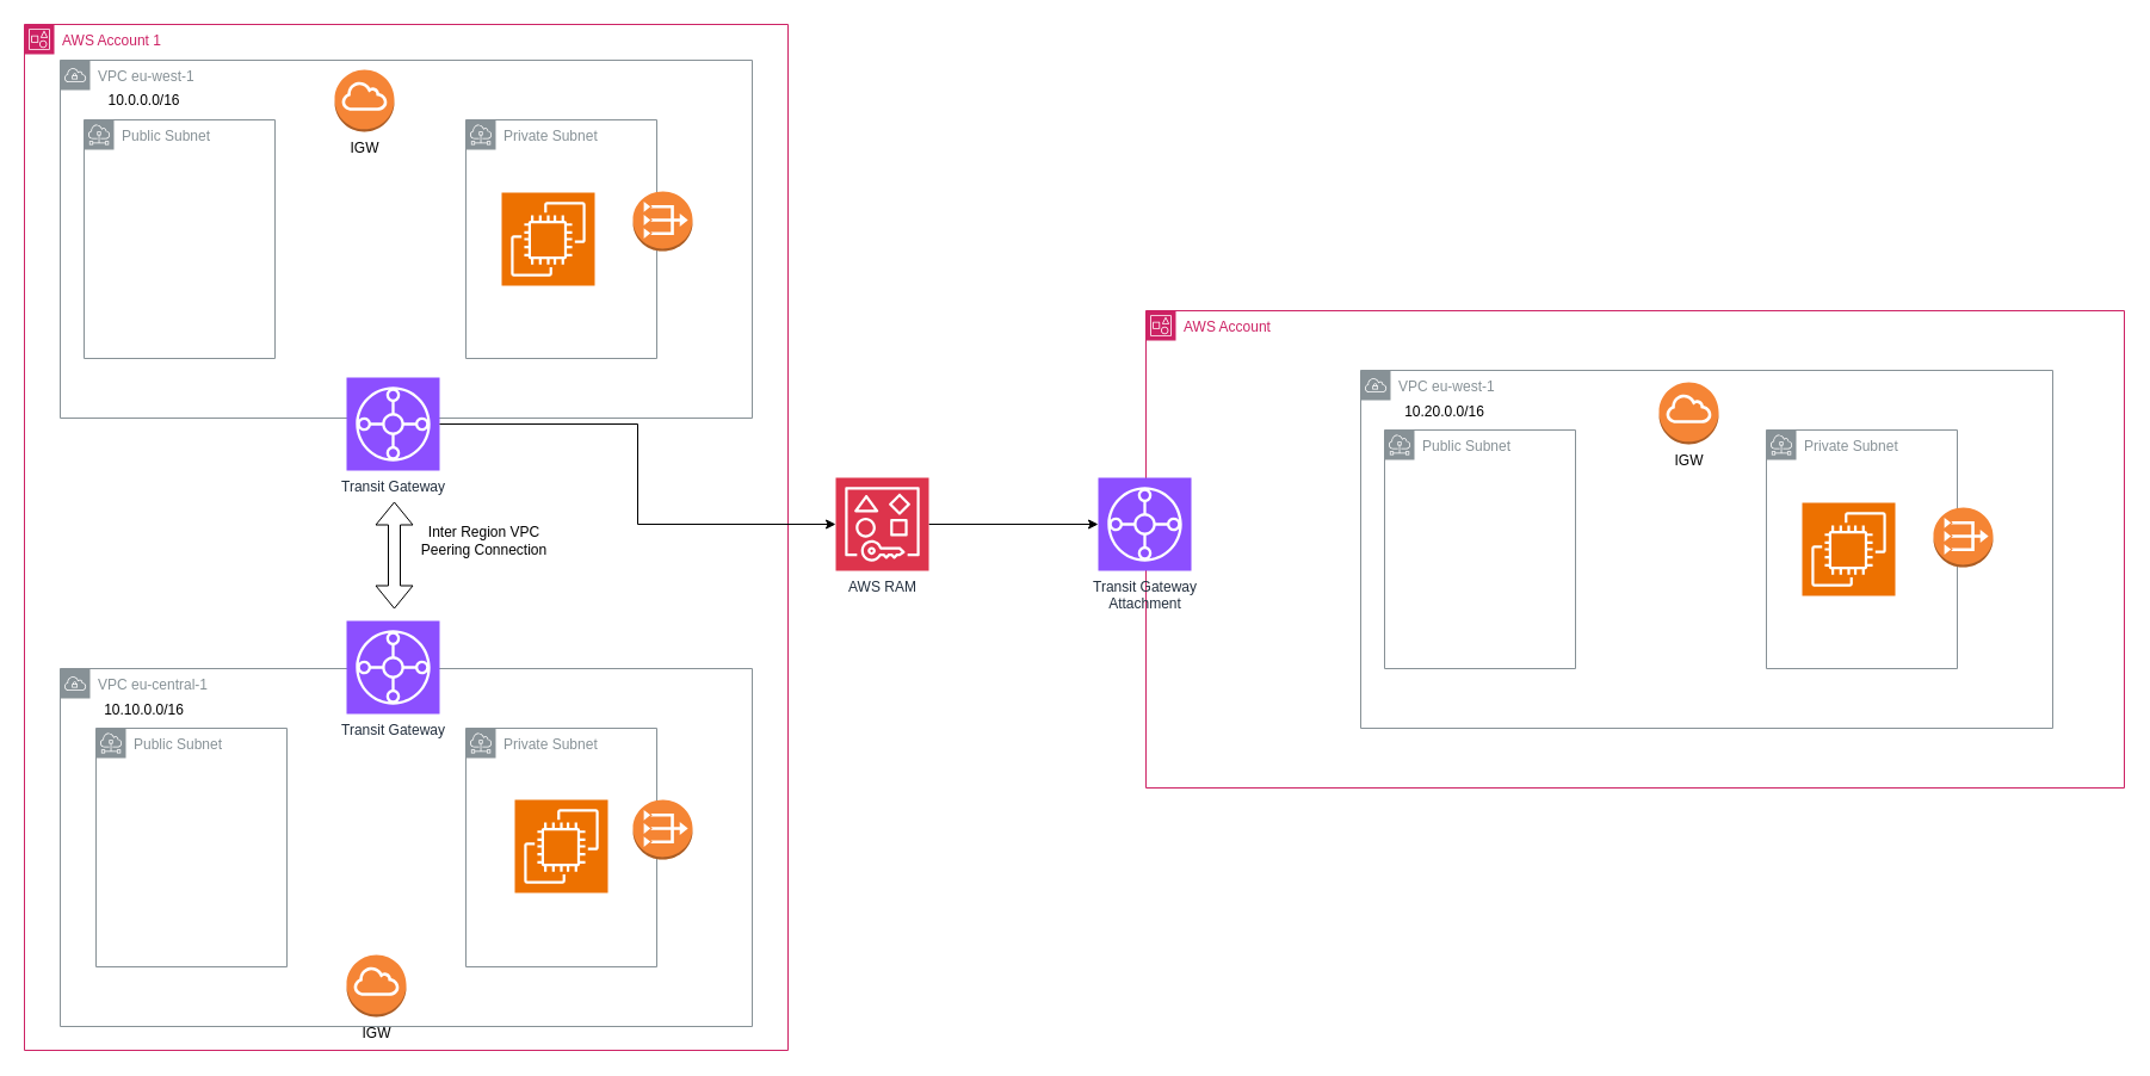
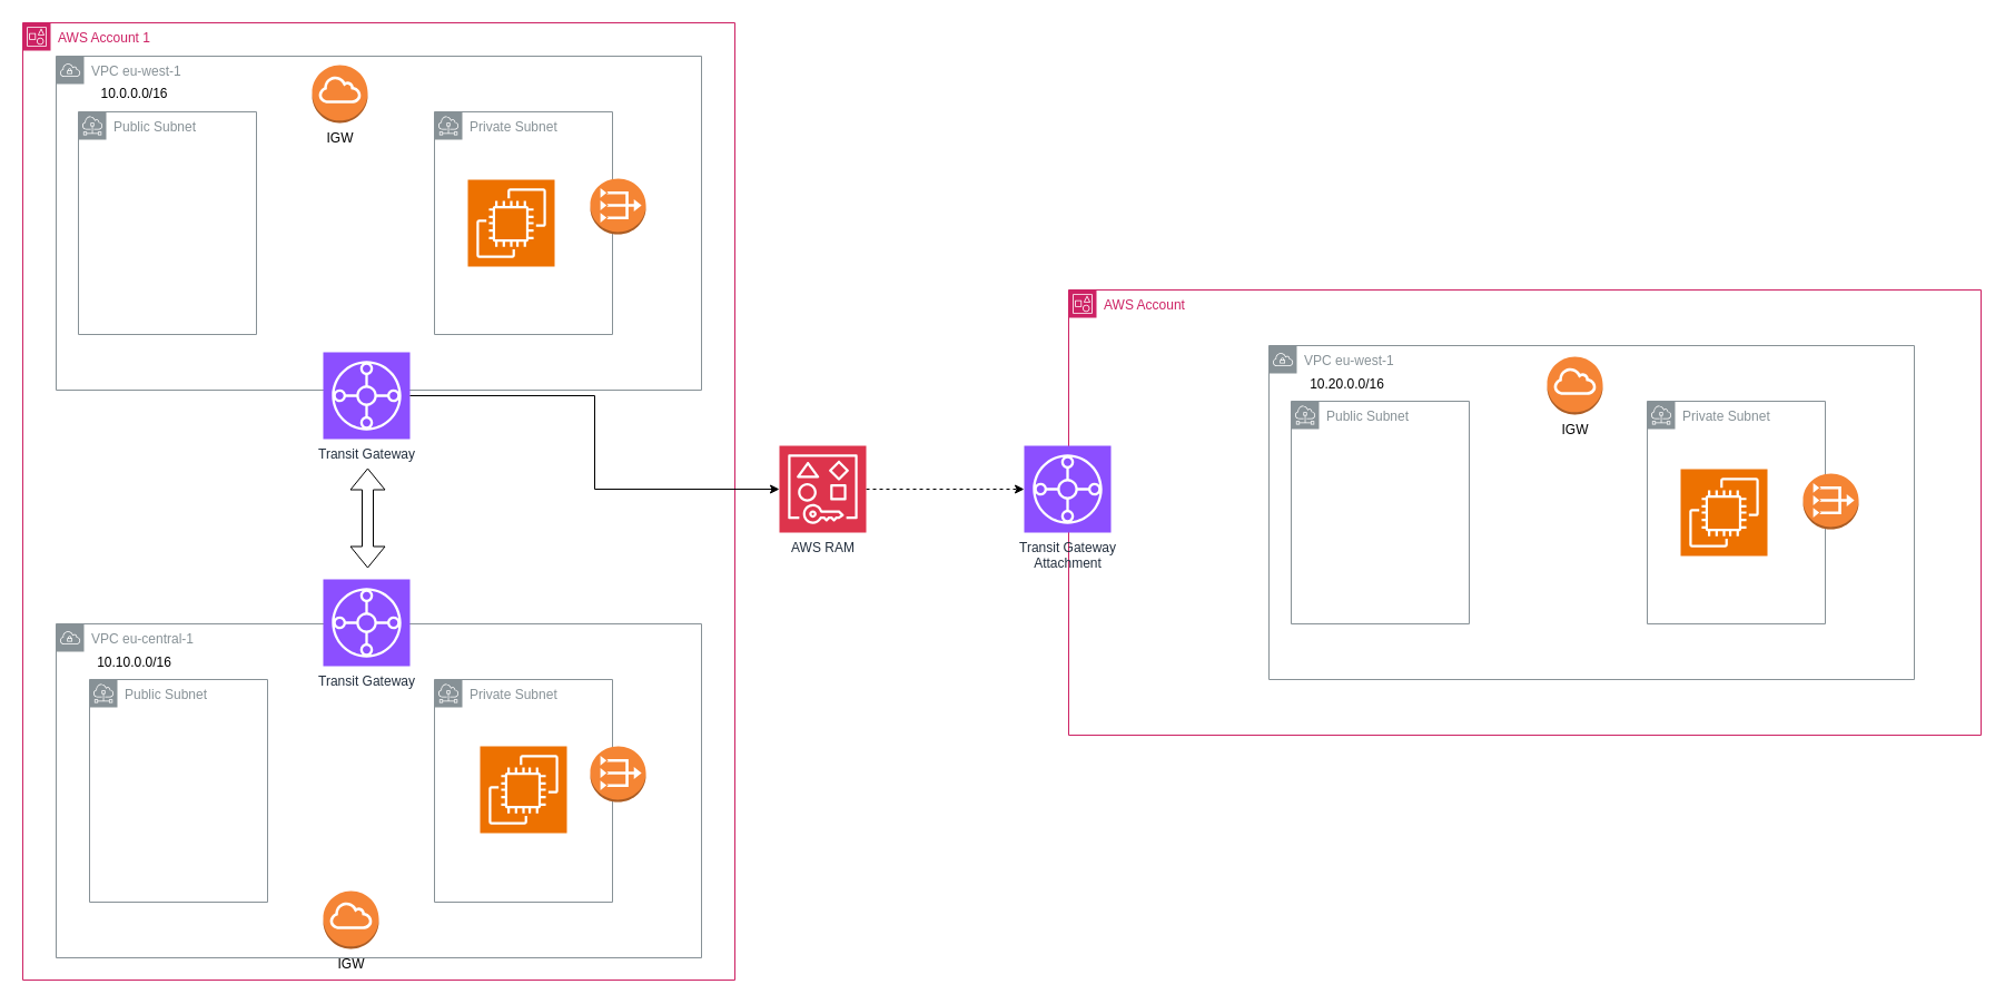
- <mxCell id="30" style="edgeStyle=orthogonalEdgeStyle;rounded=0;orthogonalLoop=1;jettySize=auto;html=1;" edge="1" parent="1" source="31" target="28"><mxGeometry relative="1" as="geometry" /></mxCell>
+ <mxCell id="30" style="edgeStyle=orthogonalEdgeStyle;rounded=0;orthogonalLoop=1;jettySize=auto;html=1;dashed=1;" edge="1" parent="1" source="31" target="28"><mxGeometry relative="1" as="geometry" /></mxCell>
- <mxCell id="20" value="Inter Region VPC&lt;br&gt;Peering Connection" style="text;html=1;align=center;verticalAlign=middle;resizable=0;points=[];autosize=1;strokeColor=none;fillColor=none;" vertex="1" parent="2"><mxGeometry x="320" y="413" width="130" height="40" as="geometry" /></mxCell>
